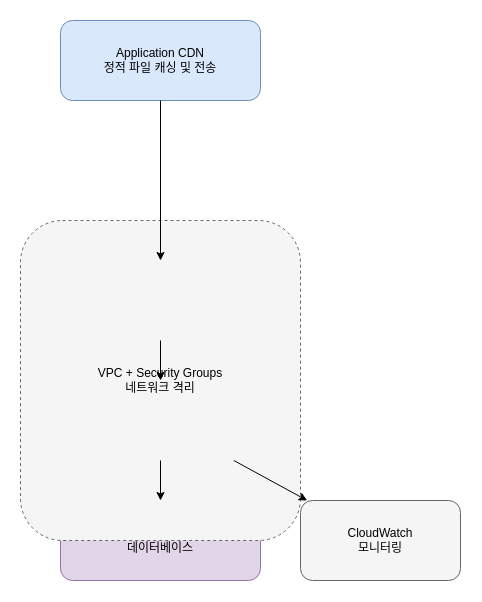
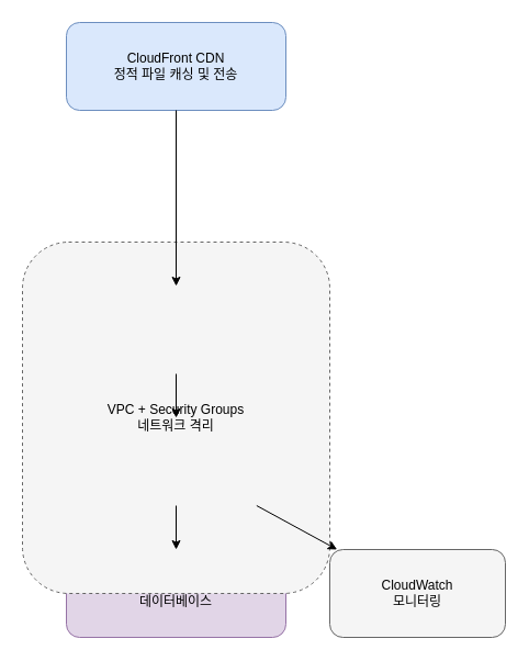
- <mxCell id="2" value="Application CDN&#10;정적 파일 캐싱 및 전송" style="rounded=1;whiteSpace=wrap;html=1;fillColor=#dae8fc;strokeColor=#6c8ebf;" vertex="1" parent="1"><mxGeometry x="60" y="20" width="200" height="80" as="geometry" /></mxCell>
+ <mxCell id="2" value="CloudFront CDN&#10;정적 파일 캐싱 및 전송" style="rounded=1;whiteSpace=wrap;html=1;fillColor=#dae8fc;strokeColor=#6c8ebf;" vertex="1" parent="1"><mxGeometry x="60" y="20" width="200" height="80" as="geometry" /></mxCell>
